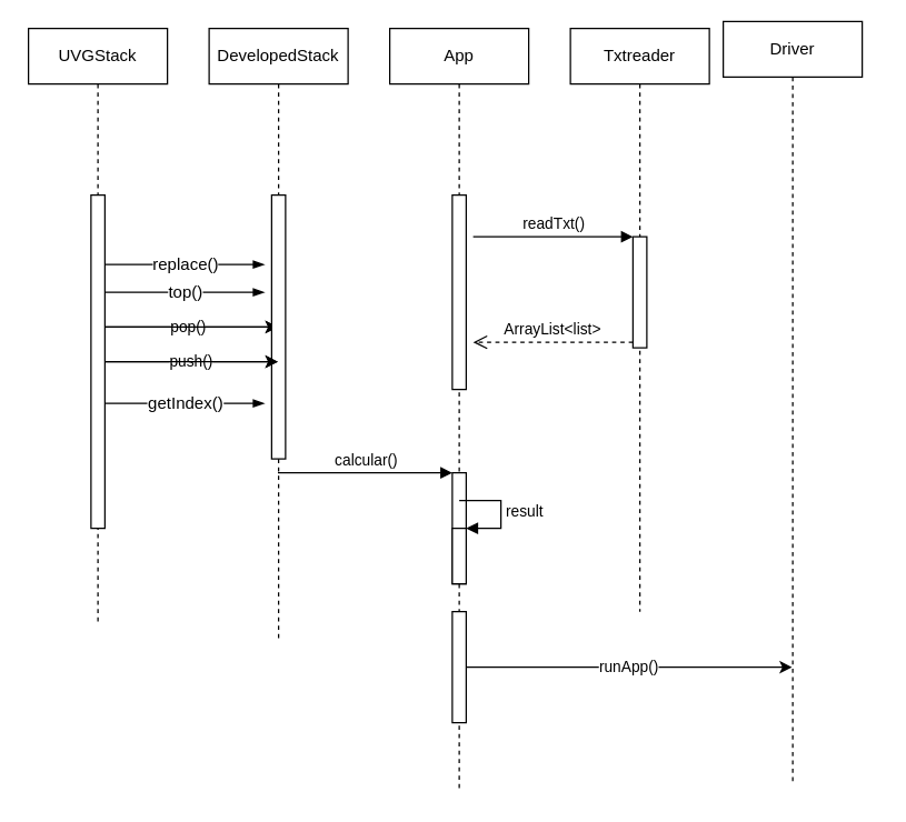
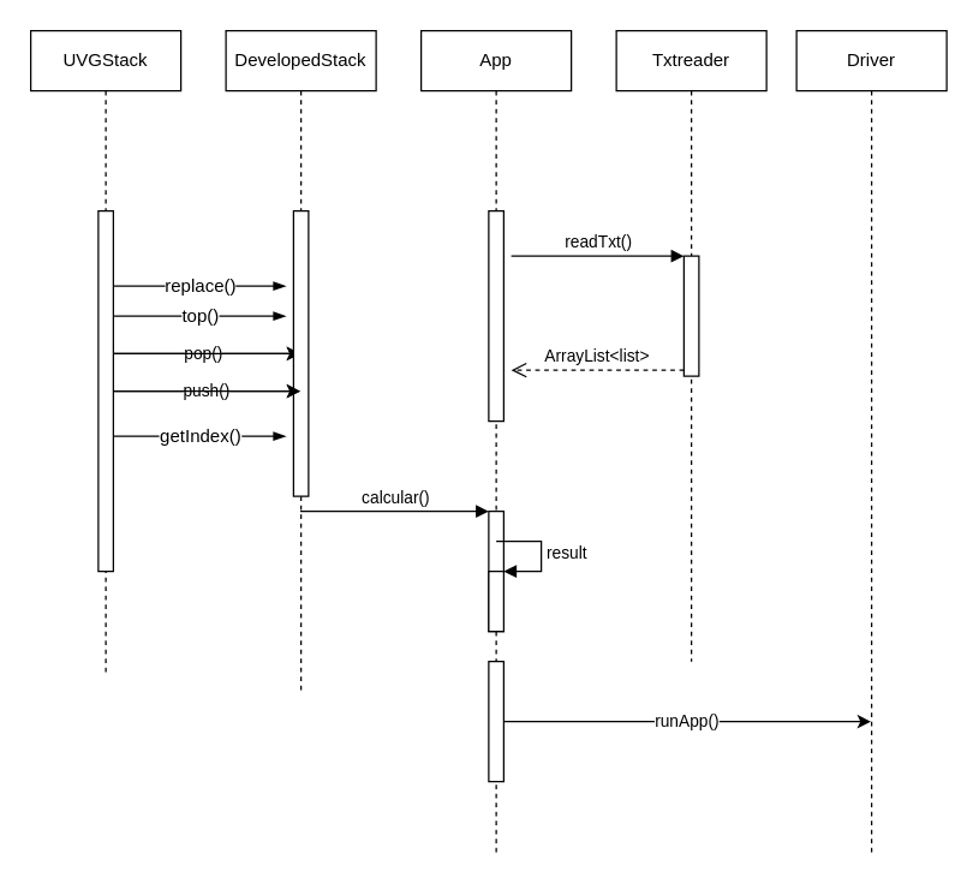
- <mxCell id="19" value="Driver&lt;br&gt;" style="shape=umlLifeline;perimeter=lifelinePerimeter;whiteSpace=wrap;html=1;container=1;collapsible=0;recursiveResize=0;outlineConnect=0;" vertex="1" parent="1"><mxGeometry x="520" y="15" width="100" height="550" as="geometry" /></mxCell>
+ <mxCell id="19" value="Driver&lt;br&gt;" style="shape=umlLifeline;perimeter=lifelinePerimeter;whiteSpace=wrap;html=1;container=1;collapsible=0;recursiveResize=0;outlineConnect=0;" vertex="1" parent="1"><mxGeometry x="530" y="20" width="100" height="550" as="geometry" /></mxCell>
